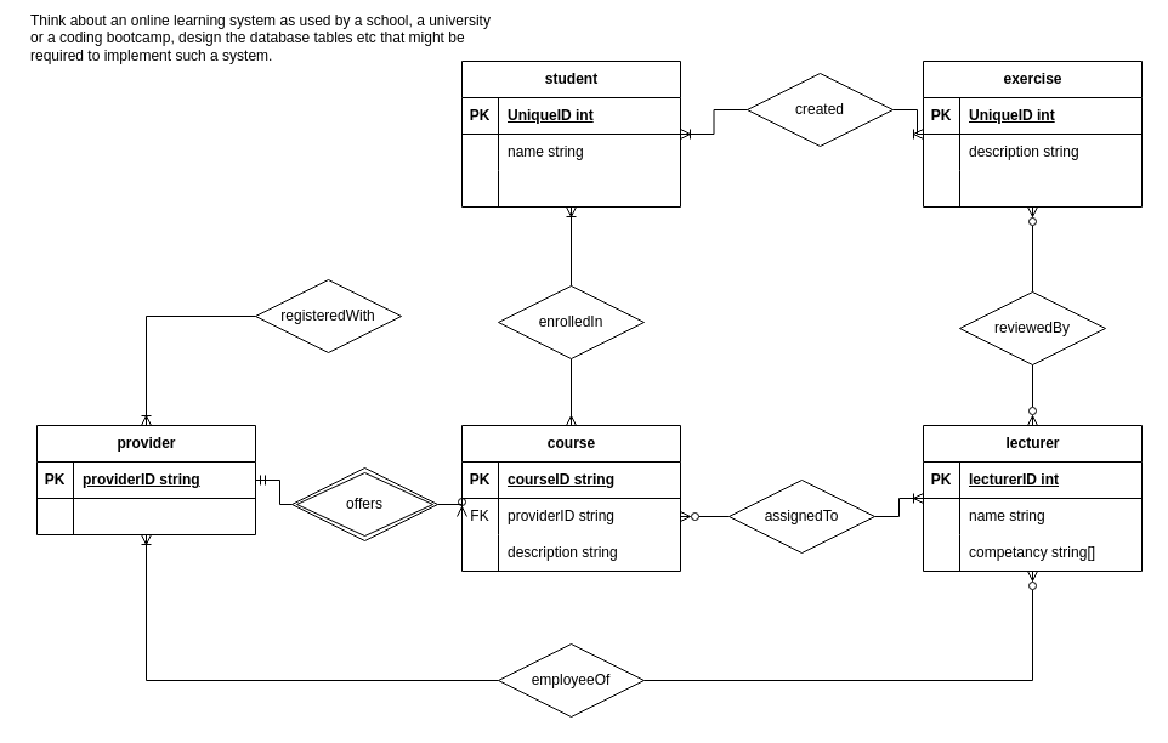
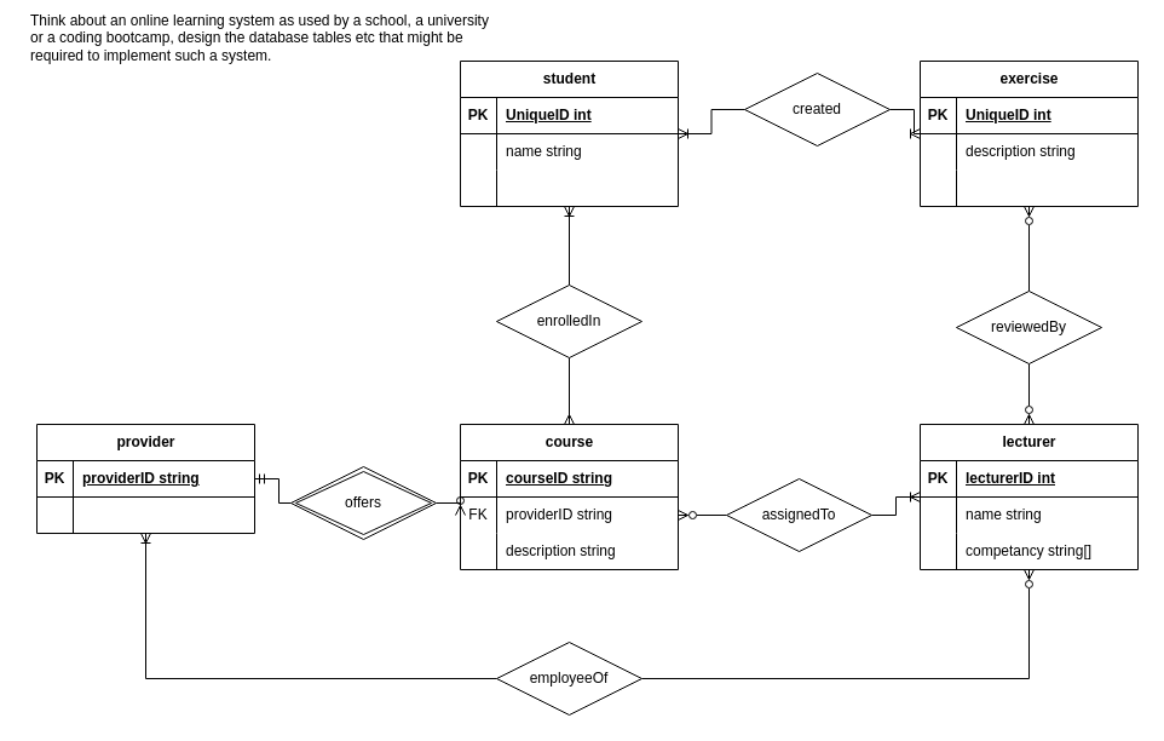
- <mxCell id="3" style="edgeStyle=orthogonalEdgeStyle;rounded=0;orthogonalLoop=1;jettySize=auto;html=1;entryX=0;entryY=0.5;entryDx=0;entryDy=0;startArrow=ERoneToMany;startFill=0;endArrow=none;endFill=0;" edge="1" parent="1" source="4" target="68"><mxGeometry relative="1" as="geometry" /></mxCell>
- <mxCell id="68" value="registeredWith" style="shape=rhombus;perimeter=rhombusPerimeter;whiteSpace=wrap;html=1;align=center;" vertex="1" parent="1"><mxGeometry x="210" width="120" height="60" as="geometry" y="230" /></mxCell>
